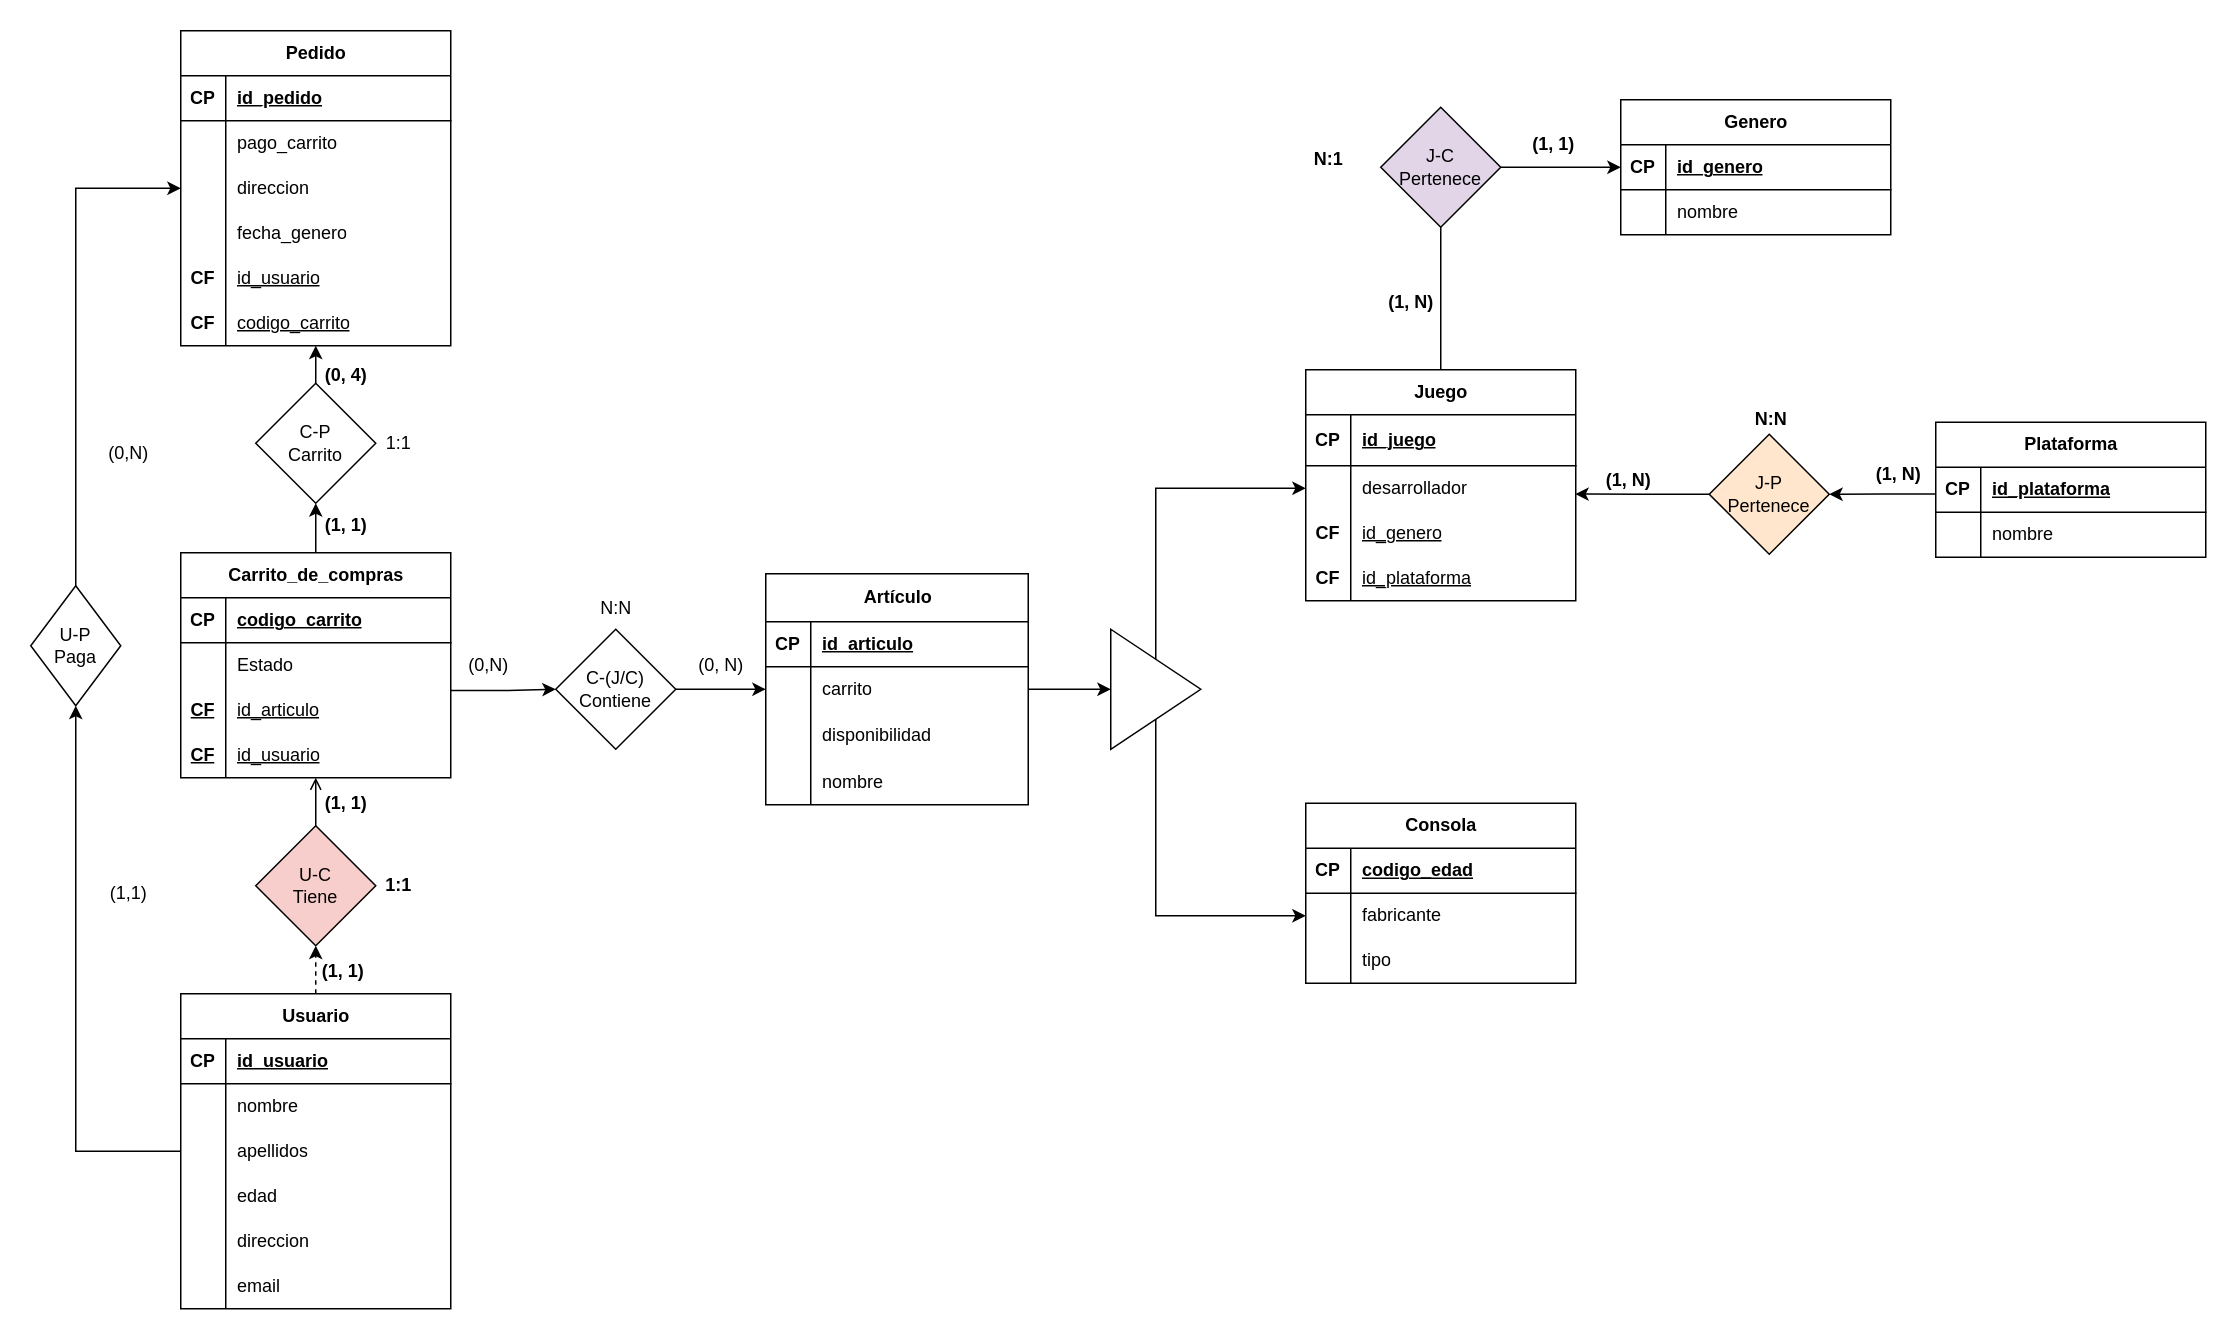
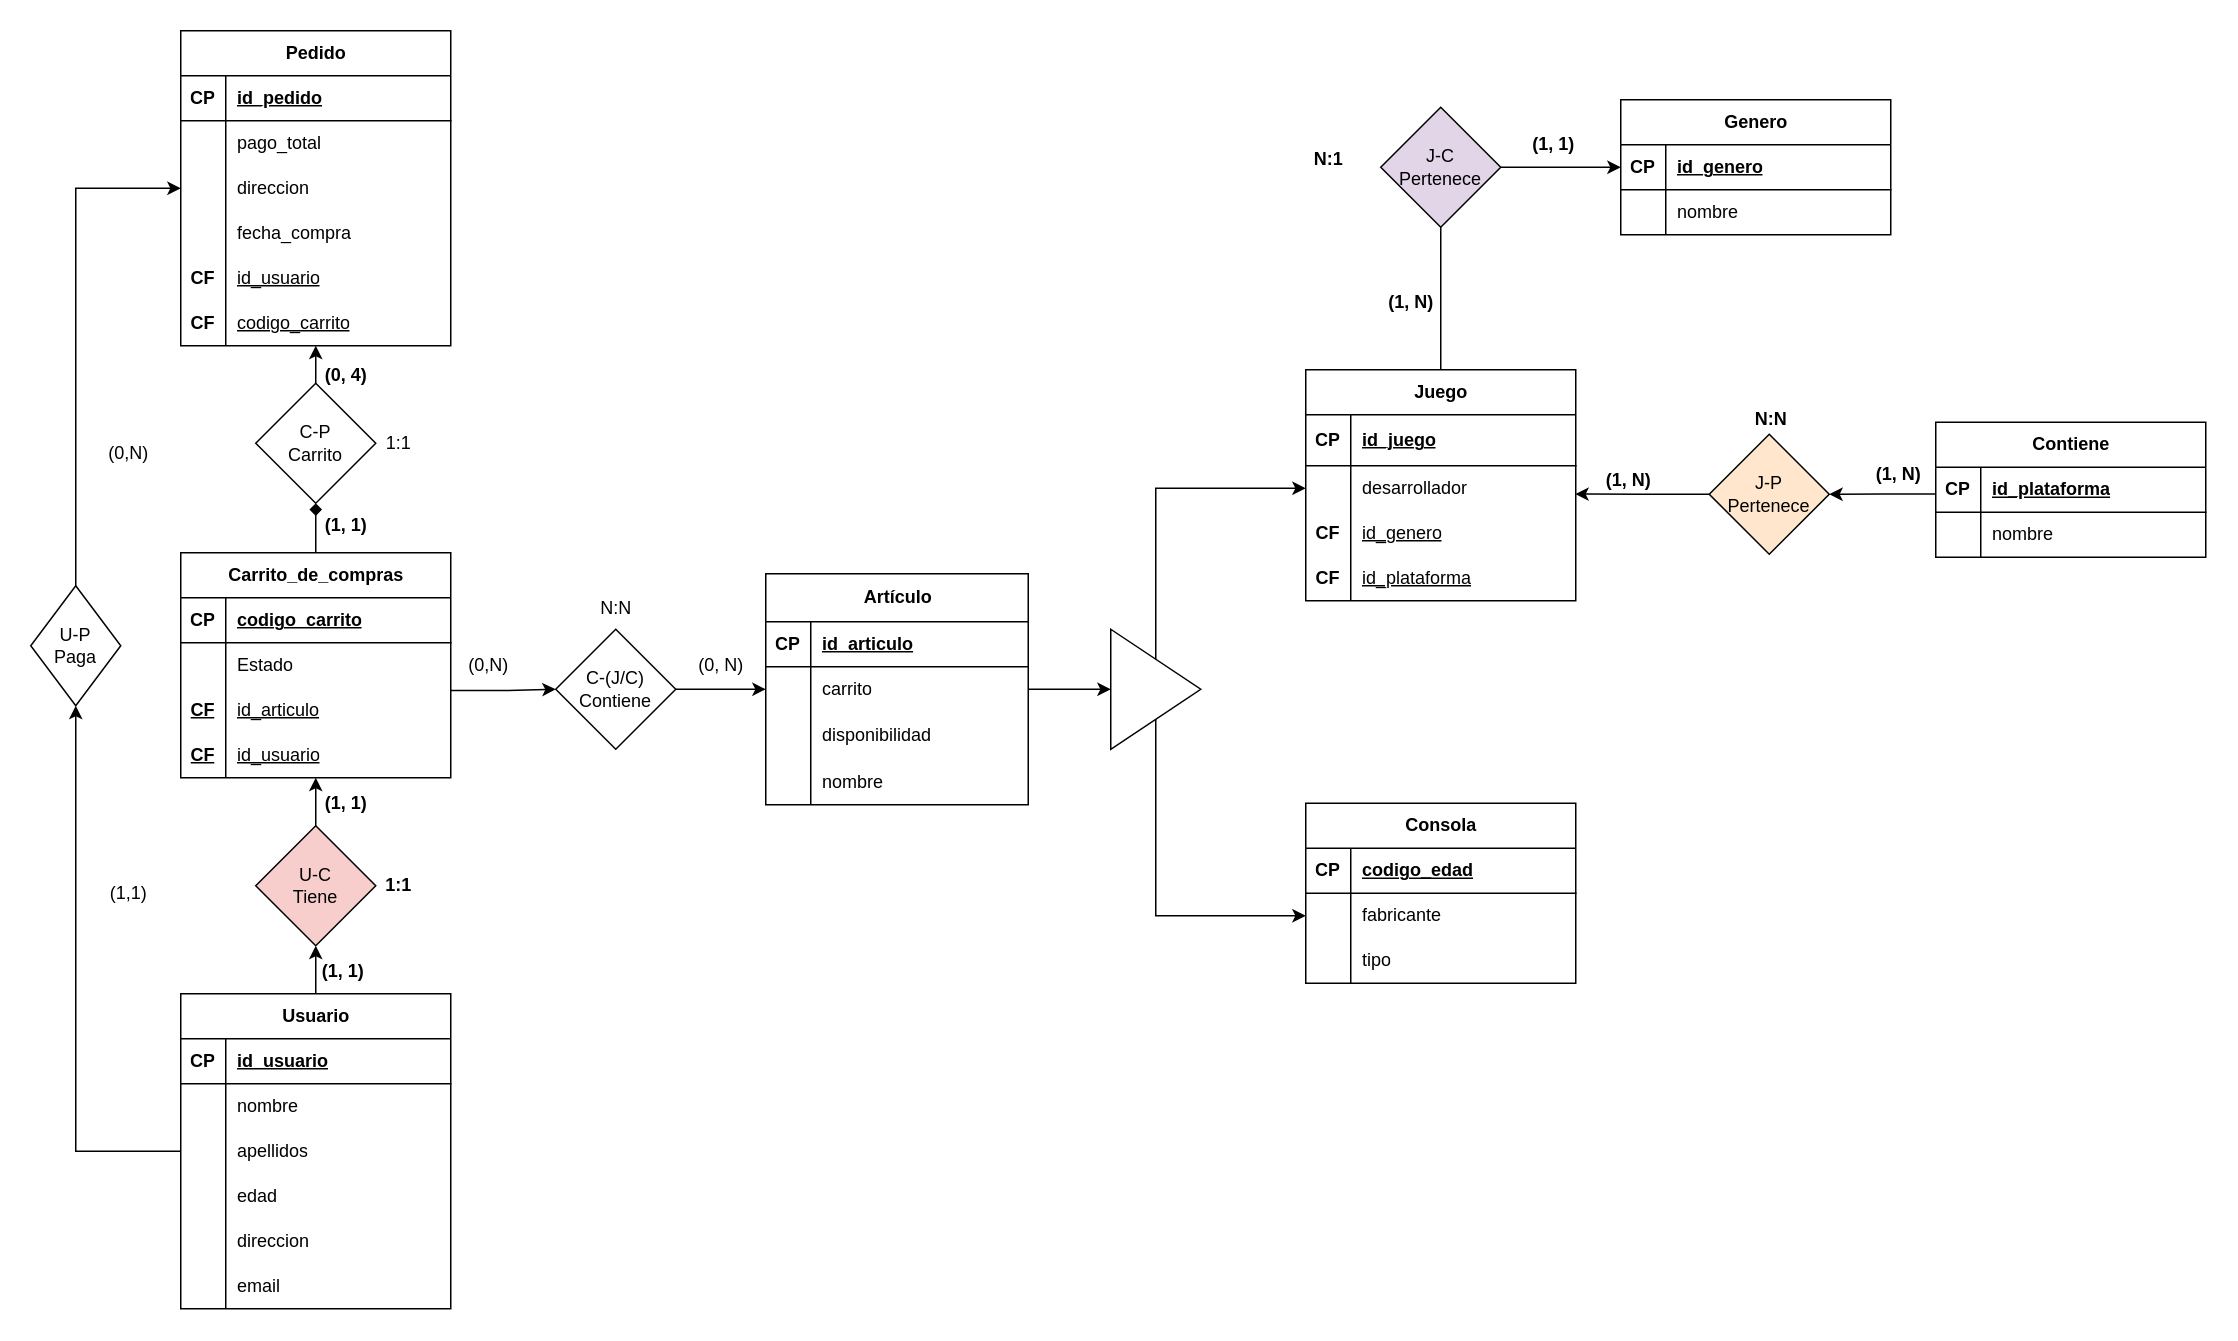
- <mxCell id="41" value="pago_carrito" style="shape=partialRectangle;connectable=0;fillColor=none;top=0;left=0;bottom=0;right=0;align=left;spacingLeft=6;overflow=hidden;whiteSpace=wrap;html=1;" vertex="1" parent="39"><mxGeometry x="30" width="150" height="30" as="geometry"><mxRectangle width="150" height="30" as="alternateBounds" /></mxGeometry></mxCell>
+ <mxCell id="41" value="pago_total" style="shape=partialRectangle;connectable=0;fillColor=none;top=0;left=0;bottom=0;right=0;align=left;spacingLeft=6;overflow=hidden;whiteSpace=wrap;html=1;" vertex="1" parent="39"><mxGeometry x="30" width="150" height="30" as="geometry"><mxRectangle width="150" height="30" as="alternateBounds" /></mxGeometry></mxCell>
- <mxCell id="47" value="fecha_genero" style="shape=partialRectangle;connectable=0;fillColor=none;top=0;left=0;bottom=0;right=0;align=left;spacingLeft=6;overflow=hidden;whiteSpace=wrap;html=1;" vertex="1" parent="45"><mxGeometry x="30" width="150" height="30" as="geometry"><mxRectangle width="150" height="30" as="alternateBounds" /></mxGeometry></mxCell>
+ <mxCell id="47" value="fecha_compra" style="shape=partialRectangle;connectable=0;fillColor=none;top=0;left=0;bottom=0;right=0;align=left;spacingLeft=6;overflow=hidden;whiteSpace=wrap;html=1;" vertex="1" parent="45"><mxGeometry x="30" width="150" height="30" as="geometry"><mxRectangle width="150" height="30" as="alternateBounds" /></mxGeometry></mxCell>
- <mxCell id="55" value="Plataforma" style="shape=table;startSize=30;container=1;collapsible=1;childLayout=tableLayout;fixedRows=1;rowLines=0;fontStyle=1;align=center;resizeLast=1;html=1;" vertex="1" parent="1"><mxGeometry x="1290" y="281" width="180" height="90" as="geometry" /></mxCell>
+ <mxCell id="55" value="Contiene" style="shape=table;startSize=30;container=1;collapsible=1;childLayout=tableLayout;fixedRows=1;rowLines=0;fontStyle=1;align=center;resizeLast=1;html=1;" vertex="1" parent="1"><mxGeometry x="1290" y="281" width="180" height="90" as="geometry" /></mxCell>
- <mxCell id="62" style="edgeStyle=orthogonalEdgeStyle;rounded=0;orthogonalLoop=1;jettySize=auto;html=1;entryX=0.5;entryY=1;entryDx=0;entryDy=0;exitX=0.5;exitY=0;exitDx=0;exitDy=0;" edge="1" parent="1" source="63" target="87"><mxGeometry relative="1" as="geometry"><mxPoint x="210" y="380" as="sourcePoint" /></mxGeometry></mxCell>
+ <mxCell id="62" style="edgeStyle=orthogonalEdgeStyle;rounded=0;orthogonalLoop=1;jettySize=auto;html=1;entryX=0.5;entryY=1;entryDx=0;entryDy=0;exitX=0.5;exitY=0;exitDx=0;exitDy=0;endArrow=diamond;" edge="1" parent="1" source="63" target="87"><mxGeometry relative="1" as="geometry"><mxPoint x="210" y="380" as="sourcePoint" /></mxGeometry></mxCell>
- <mxCell id="108" style="edgeStyle=orthogonalEdgeStyle;rounded=0;orthogonalLoop=1;jettySize=auto;html=1;entryX=0.5;entryY=1;entryDx=0;entryDy=0;endArrow=open;" edge="1" parent="1" source="101" target="63"><mxGeometry relative="1" as="geometry"><mxPoint x="210" y="520" as="targetPoint" /></mxGeometry></mxCell>
+ <mxCell id="108" style="edgeStyle=orthogonalEdgeStyle;rounded=0;orthogonalLoop=1;jettySize=auto;html=1;entryX=0.5;entryY=1;entryDx=0;entryDy=0;" edge="1" parent="1" source="101" target="63"><mxGeometry relative="1" as="geometry"><mxPoint x="210" y="520" as="targetPoint" /></mxGeometry></mxCell>
- <mxCell id="54" style="edgeStyle=orthogonalEdgeStyle;rounded=0;orthogonalLoop=1;jettySize=auto;html=1;entryX=0.5;entryY=1;entryDx=0;entryDy=0;exitX=0.5;exitY=0;exitDx=0;exitDy=0;dashed=1;" edge="1" parent="1" source="2" target="101"><mxGeometry relative="1" as="geometry"><mxPoint x="200" y="169" as="targetPoint" /></mxGeometry></mxCell>
+ <mxCell id="54" style="edgeStyle=orthogonalEdgeStyle;rounded=0;orthogonalLoop=1;jettySize=auto;html=1;entryX=0.5;entryY=1;entryDx=0;entryDy=0;exitX=0.5;exitY=0;exitDx=0;exitDy=0;" edge="1" parent="1" source="2" target="101"><mxGeometry relative="1" as="geometry"><mxPoint x="200" y="169" as="targetPoint" /></mxGeometry></mxCell>
